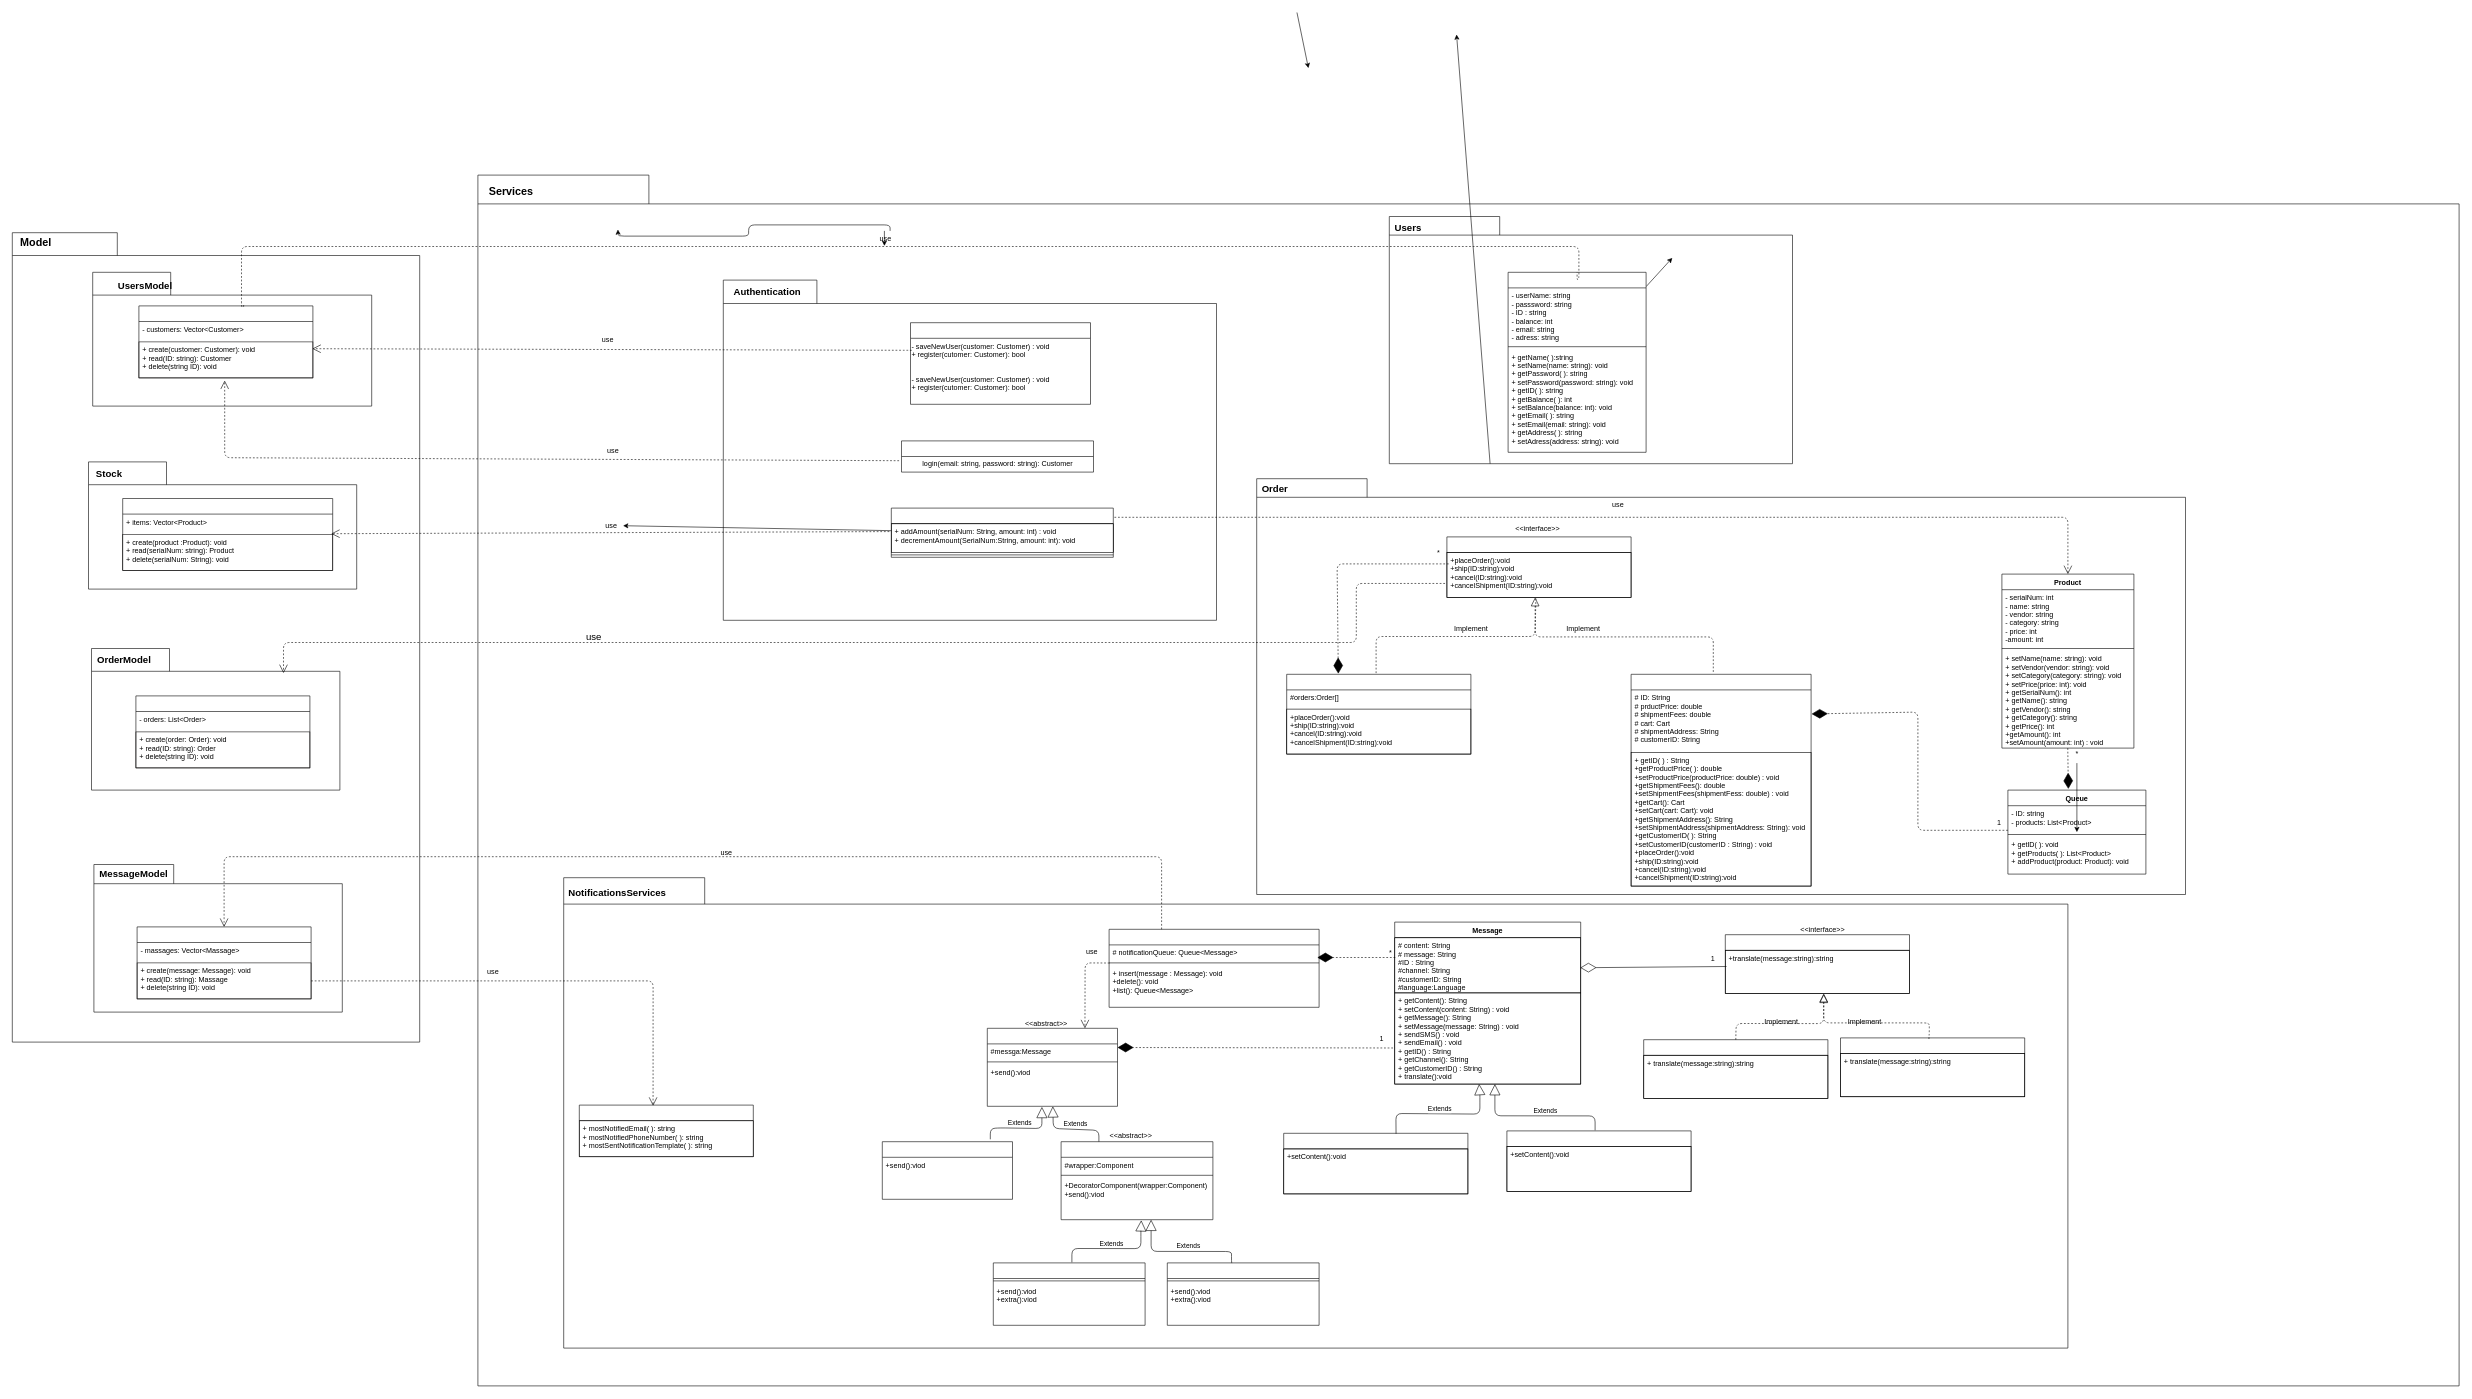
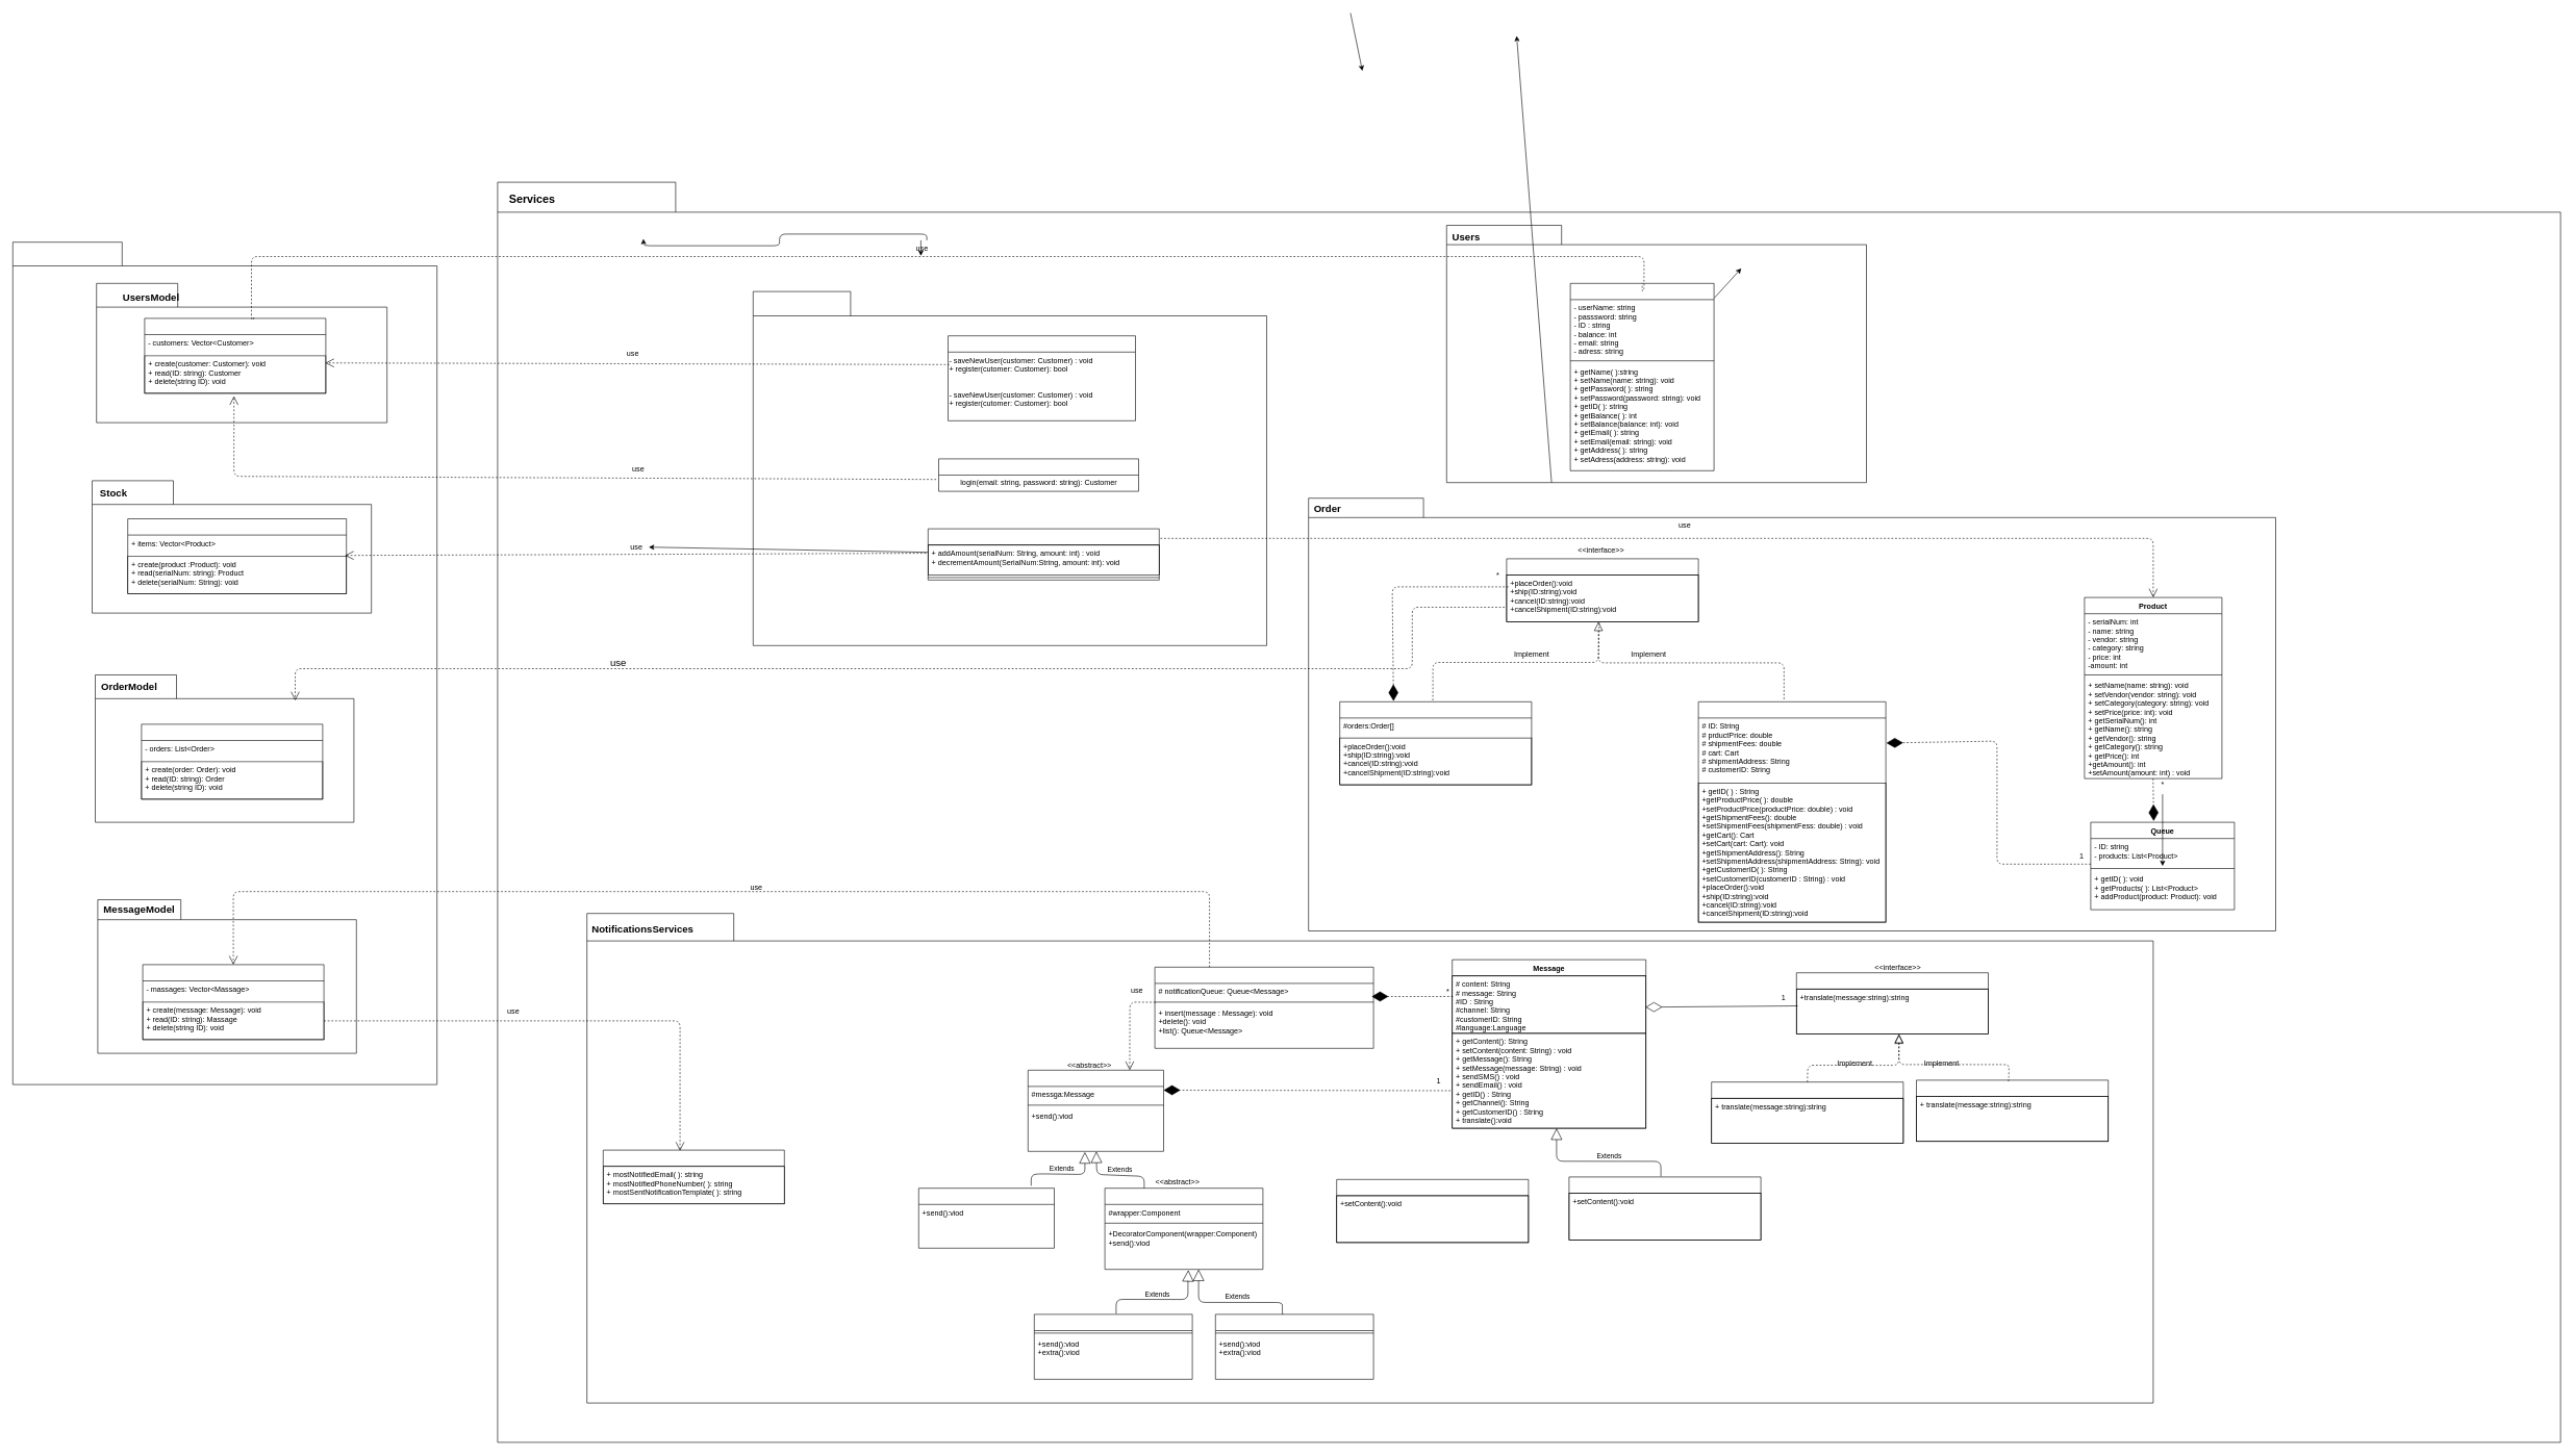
- <mxCell id="141" value="&lt;b&gt;&lt;font style=&quot;font-size: 18px;&quot;&gt;Model&lt;/font&gt;&lt;/b&gt;" style="text;html=1;align=center;verticalAlign=middle;resizable=0;points=[];autosize=1;strokeColor=none;fillColor=none;fontSize=16;fontColor=#000000;" vertex="1" parent="1"><mxGeometry x="24" y="387" width="70" height="34" as="geometry" /></mxCell>
- <mxCell id="136" value="&lt;b&gt;Authentication&lt;/b&gt;" style="text;html=1;align=center;verticalAlign=middle;resizable=0;points=[];autosize=1;strokeColor=none;fillColor=none;fontSize=16;fontColor=#000000;" vertex="1" parent="1"><mxGeometry x="1213" y="470" width="130" height="31" as="geometry" /></mxCell>
- <mxCell id="68" value="Extends" style="endArrow=block;endSize=16;endFill=0;html=1;strokeColor=#000000;exitX=0.61;exitY=0.007;exitDx=0;exitDy=0;exitPerimeter=0;entryX=0.454;entryY=0.999;entryDx=0;entryDy=0;entryPerimeter=0;" parent="1" source="64" target="55" edge="1"><mxGeometry x="-0.04" y="8" width="160" relative="1" as="geometry"><mxPoint x="2365" y="1854" as="sourcePoint" /><mxPoint x="2491" y="1810" as="targetPoint" /><Array as="points"><mxPoint x="2326" y="1855" /><mxPoint x="2466" y="1856" /><mxPoint x="2466" y="1826" /></Array><mxPoint as="offset" /></mxGeometry></mxCell>
